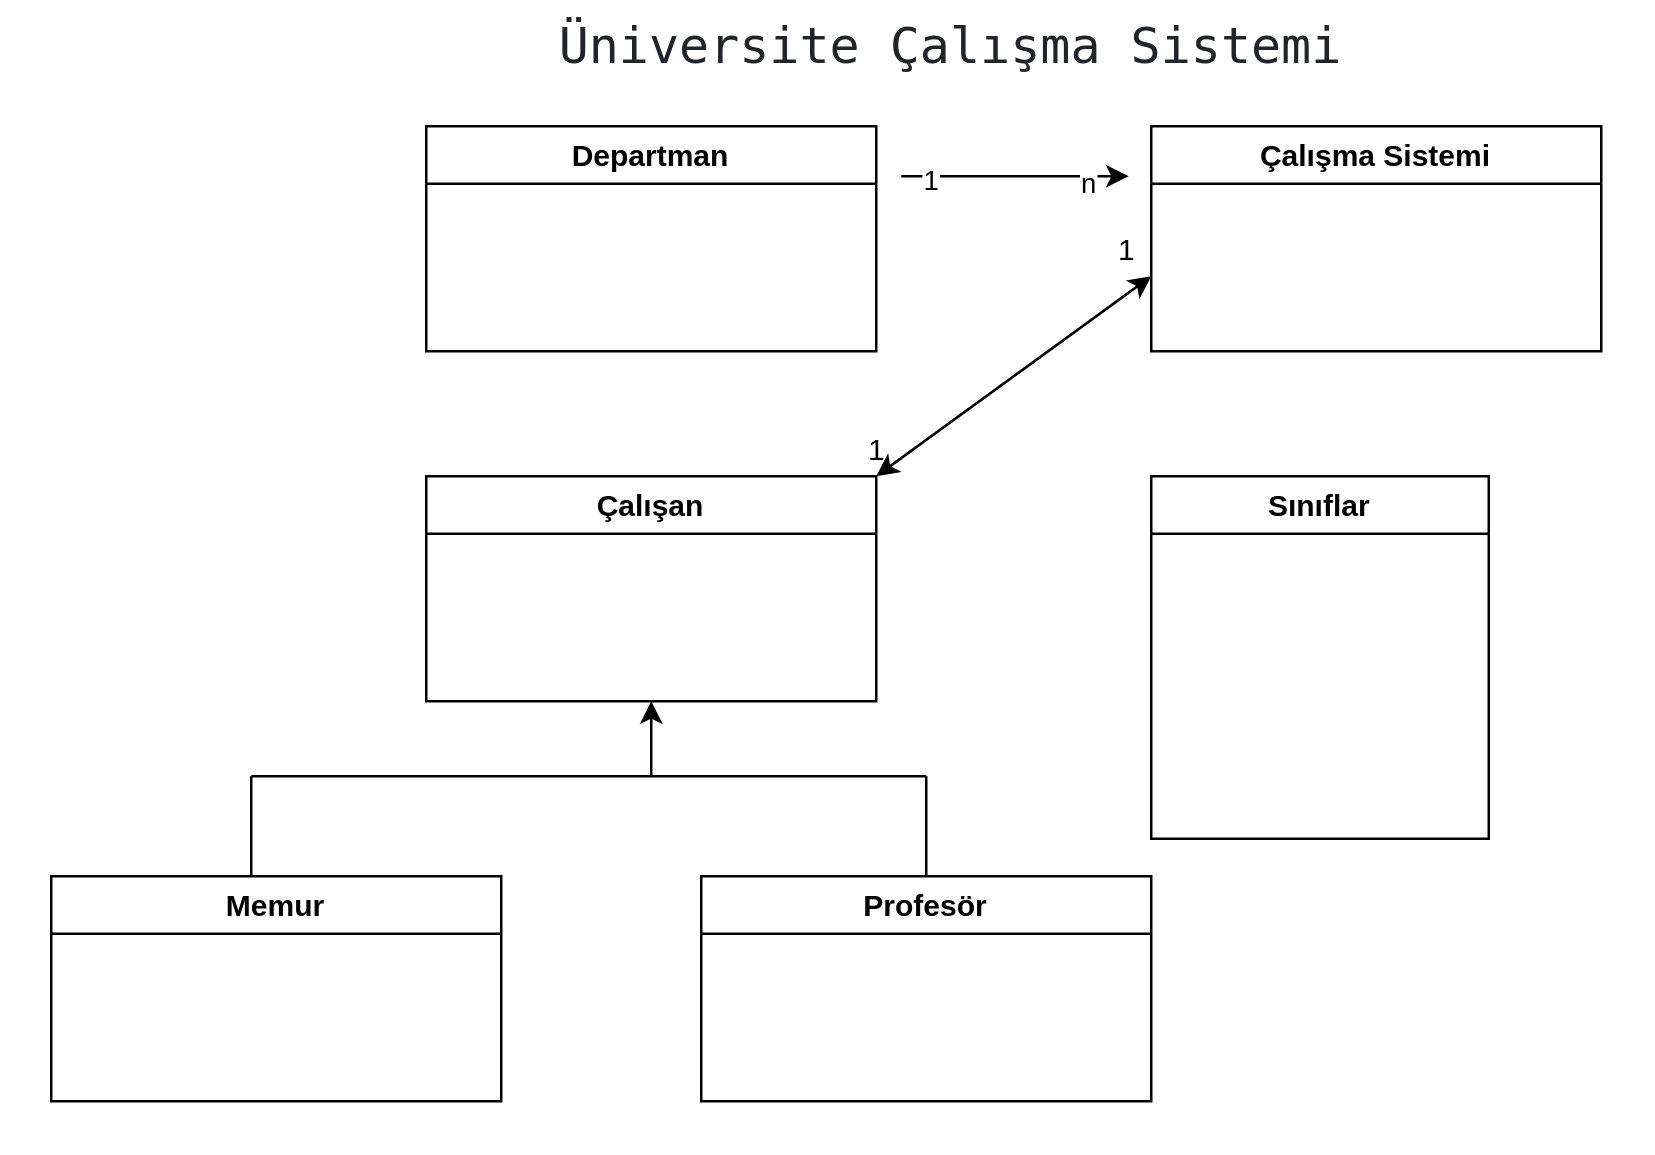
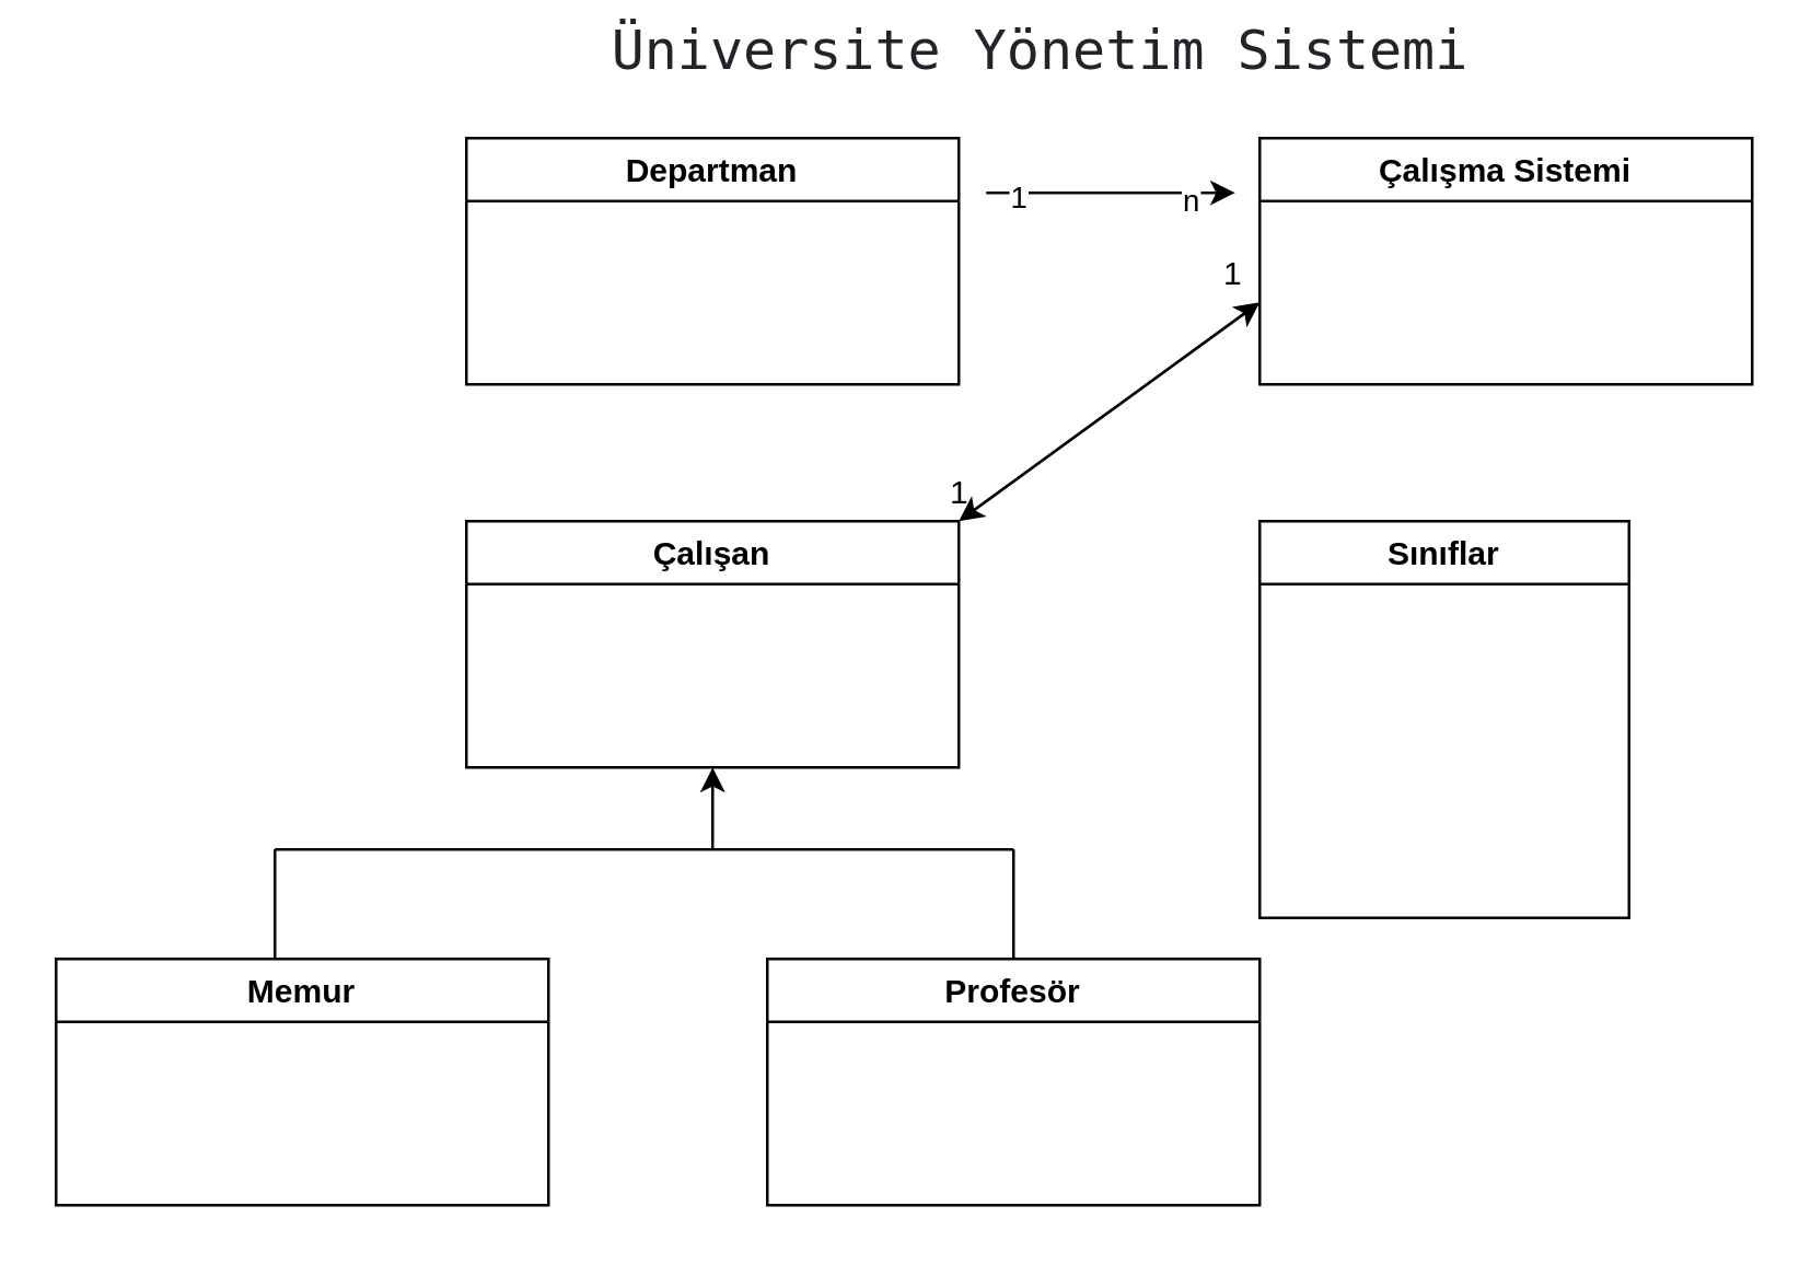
- <mxCell id="8" value="&lt;h2 style=&quot;box-sizing: border-box ; margin-top: 0px ; margin-bottom: 0.5rem ; font-weight: 500 ; line-height: 1.2 ; font-size: 20px ; font-family: &amp;#34;roboto mono&amp;#34; , monospace ; color: rgb(33 , 37 , 41) ; text-align: left ; background-color: rgb(255 , 255 , 255)&quot;&gt;Üniversite Çalışma Sistemi&lt;/h2&gt;" style="text;html=1;strokeColor=none;fillColor=none;align=center;verticalAlign=middle;whiteSpace=wrap;rounded=0;" vertex="1" parent="1"><mxGeometry x="150" y="20" width="460" as="geometry" /></mxCell>
+ <mxCell id="8" value="&lt;h2 style=&quot;box-sizing: border-box ; margin-top: 0px ; margin-bottom: 0.5rem ; font-weight: 500 ; line-height: 1.2 ; font-size: 20px ; font-family: &amp;#34;roboto mono&amp;#34; , monospace ; color: rgb(33 , 37 , 41) ; text-align: left ; background-color: rgb(255 , 255 , 255)&quot;&gt;Üniversite Yönetim Sistemi&lt;/h2&gt;" style="text;html=1;strokeColor=none;fillColor=none;align=center;verticalAlign=middle;whiteSpace=wrap;rounded=0;" vertex="1" parent="1"><mxGeometry x="150" y="20" width="460" as="geometry" /></mxCell>
